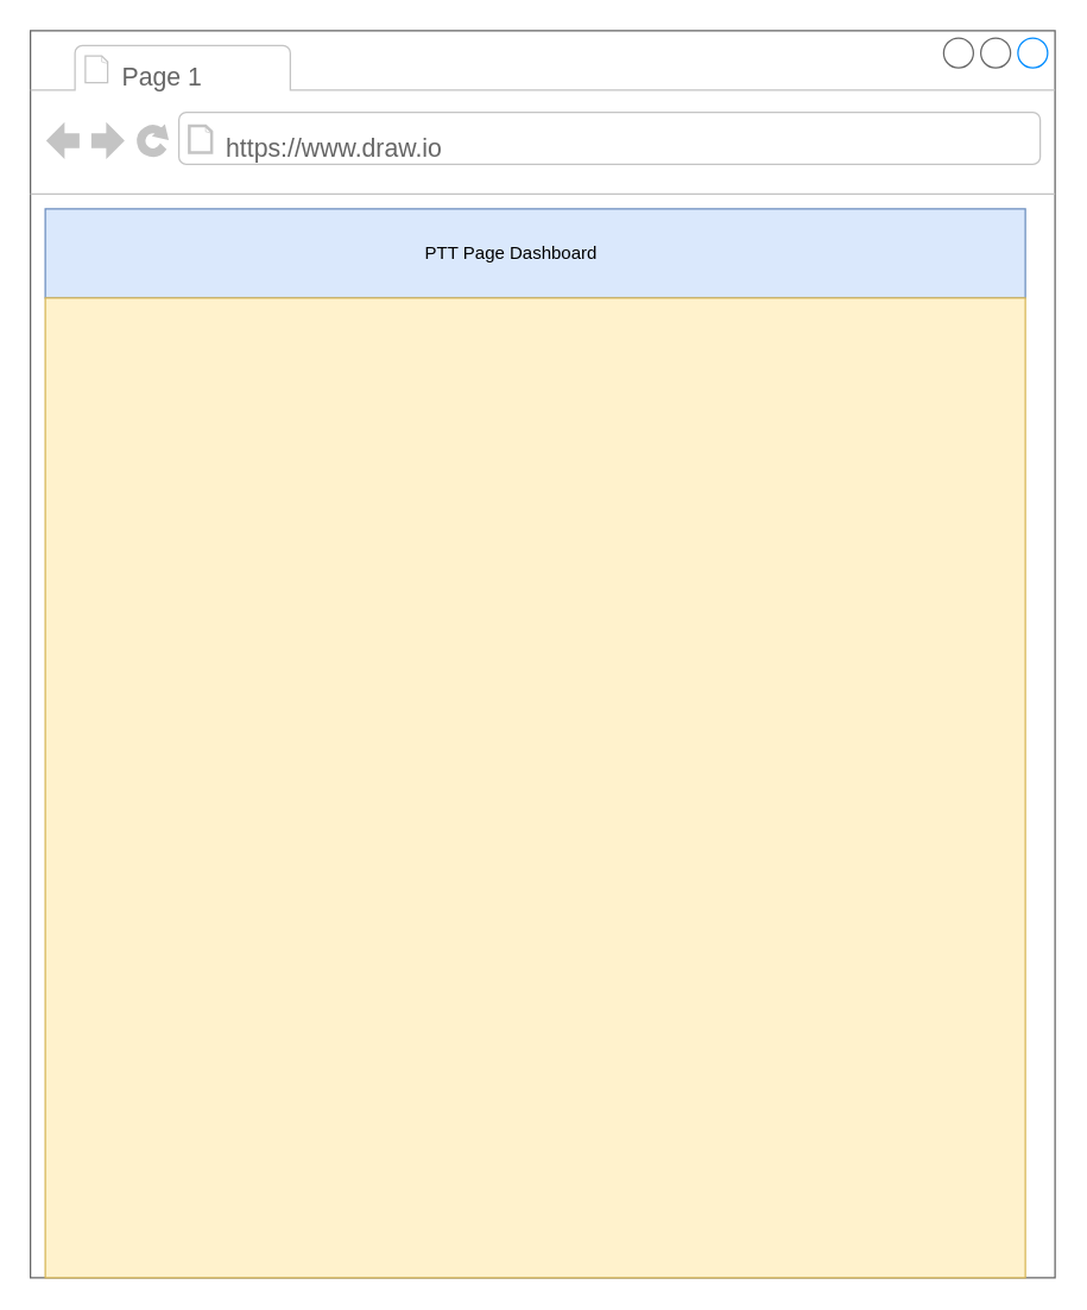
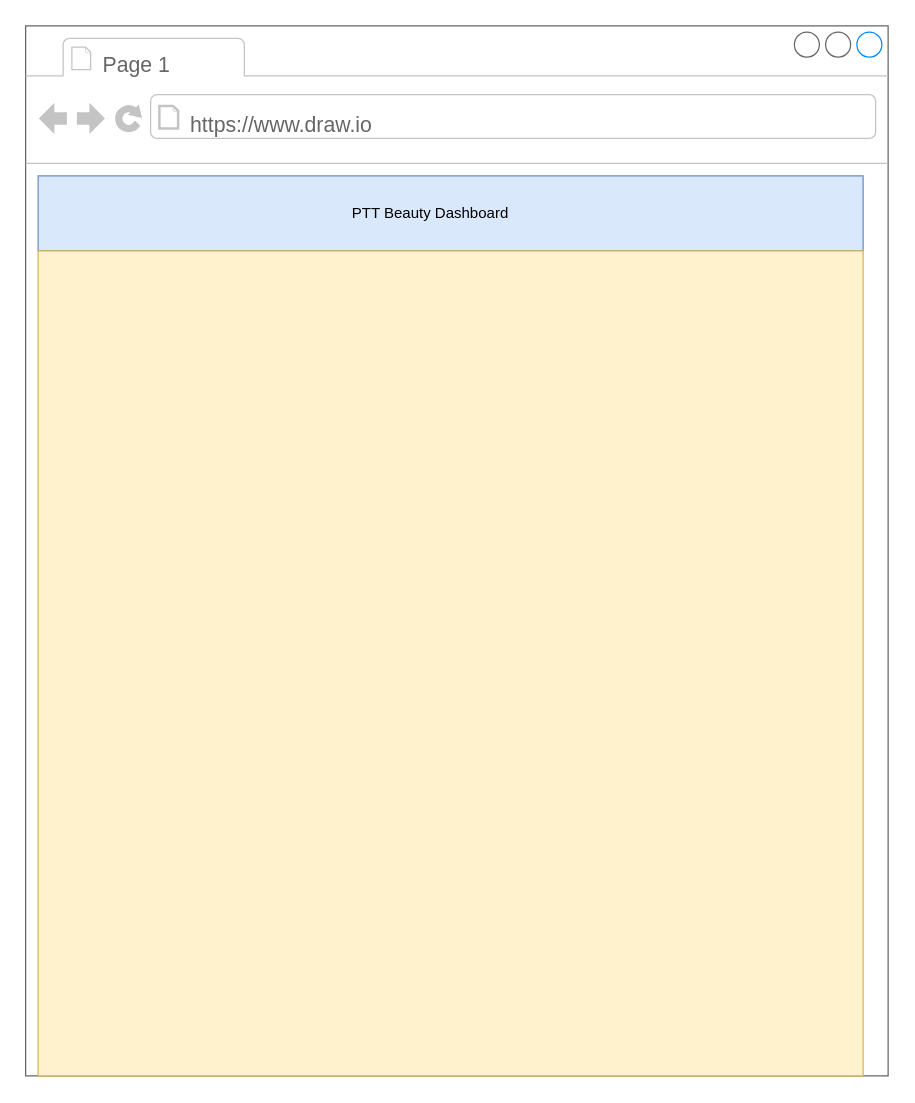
- <mxCell id="6" value="PTT Page Dashboard" style="rounded=0;whiteSpace=wrap;html=1;opacity=0;strokeColor=none;" vertex="1" parent="2"><mxGeometry x="209" y="120" width="230" height="60" as="geometry" /></mxCell>
+ <mxCell id="6" value="PTT Beauty Dashboard" style="rounded=0;whiteSpace=wrap;html=1;opacity=0;strokeColor=none;" vertex="1" parent="2"><mxGeometry x="209" y="120" width="230" height="60" as="geometry" /></mxCell>
